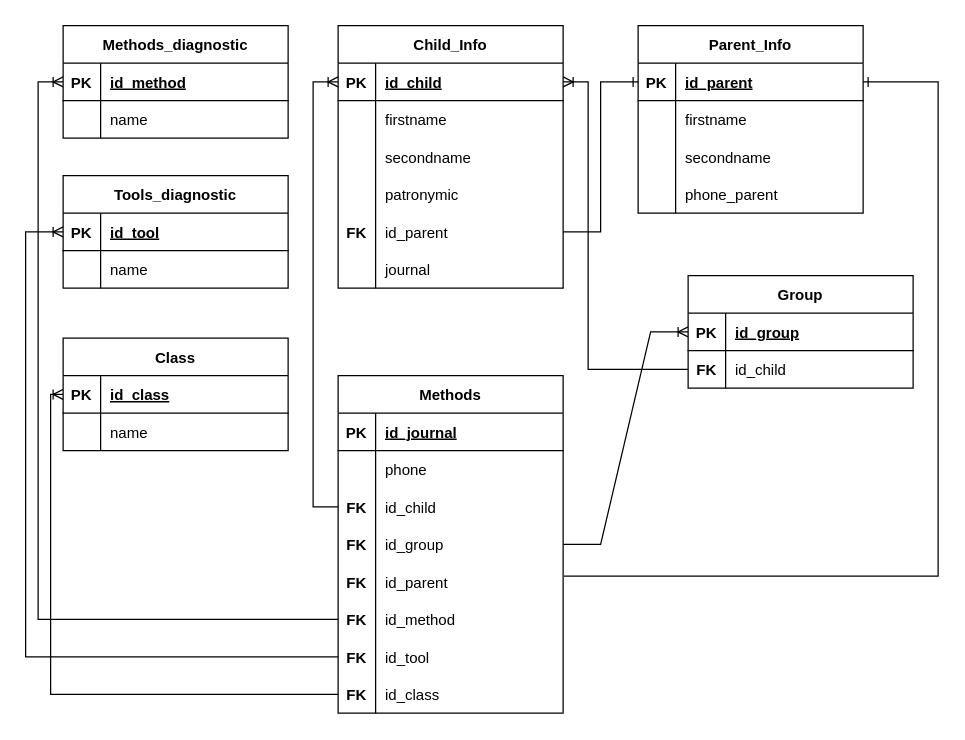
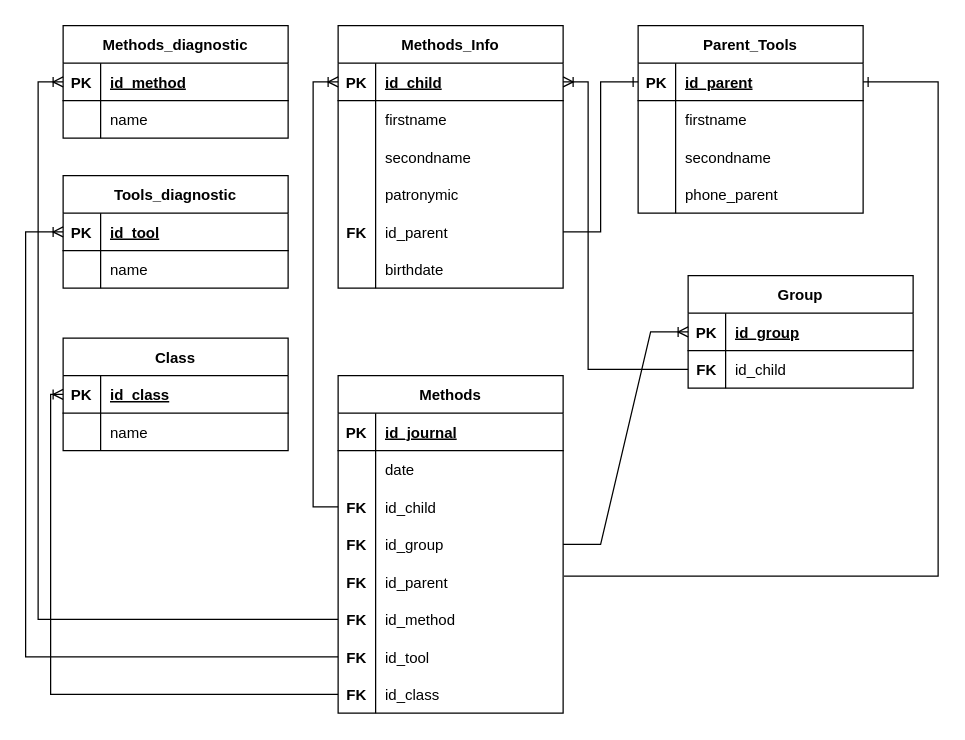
- <mxCell id="9" value="Child_Info" style="shape=table;startSize=30;container=1;collapsible=1;childLayout=tableLayout;fixedRows=1;rowLines=0;fontStyle=1;align=center;resizeLast=1;" vertex="1" parent="1"><mxGeometry x="270" y="20" width="180" height="210" as="geometry" /></mxCell>
+ <mxCell id="9" value="Methods_Info" style="shape=table;startSize=30;container=1;collapsible=1;childLayout=tableLayout;fixedRows=1;rowLines=0;fontStyle=1;align=center;resizeLast=1;" vertex="1" parent="1"><mxGeometry x="270" y="20" width="180" height="210" as="geometry" /></mxCell>
- <mxCell id="28" value="Parent_Info" style="shape=table;startSize=30;container=1;collapsible=1;childLayout=tableLayout;fixedRows=1;rowLines=0;fontStyle=1;align=center;resizeLast=1;" vertex="1" parent="1"><mxGeometry x="510" y="20" width="180" height="150" as="geometry" /></mxCell>
+ <mxCell id="28" value="Parent_Tools" style="shape=table;startSize=30;container=1;collapsible=1;childLayout=tableLayout;fixedRows=1;rowLines=0;fontStyle=1;align=center;resizeLast=1;" vertex="1" parent="1"><mxGeometry x="510" y="20" width="180" height="150" as="geometry" /></mxCell>
- <mxCell id="27" value="journal" style="shape=partialRectangle;connectable=0;fillColor=none;top=0;left=0;bottom=0;right=0;align=left;spacingLeft=6;overflow=hidden;" vertex="1" parent="25"><mxGeometry x="30" width="150" height="30" as="geometry"><mxRectangle width="150" height="30" as="alternateBounds" /></mxGeometry></mxCell>
+ <mxCell id="27" value="birthdate" style="shape=partialRectangle;connectable=0;fillColor=none;top=0;left=0;bottom=0;right=0;align=left;spacingLeft=6;overflow=hidden;" vertex="1" parent="25"><mxGeometry x="30" width="150" height="30" as="geometry"><mxRectangle width="150" height="30" as="alternateBounds" /></mxGeometry></mxCell>
- <mxCell id="54" value="phone" style="shape=partialRectangle;connectable=0;fillColor=none;top=0;left=0;bottom=0;right=0;align=left;spacingLeft=6;overflow=hidden;" vertex="1" parent="52"><mxGeometry x="30" width="150" height="30" as="geometry"><mxRectangle width="150" height="30" as="alternateBounds" /></mxGeometry></mxCell>
+ <mxCell id="54" value="date" style="shape=partialRectangle;connectable=0;fillColor=none;top=0;left=0;bottom=0;right=0;align=left;spacingLeft=6;overflow=hidden;" vertex="1" parent="52"><mxGeometry x="30" width="150" height="30" as="geometry"><mxRectangle width="150" height="30" as="alternateBounds" /></mxGeometry></mxCell>
